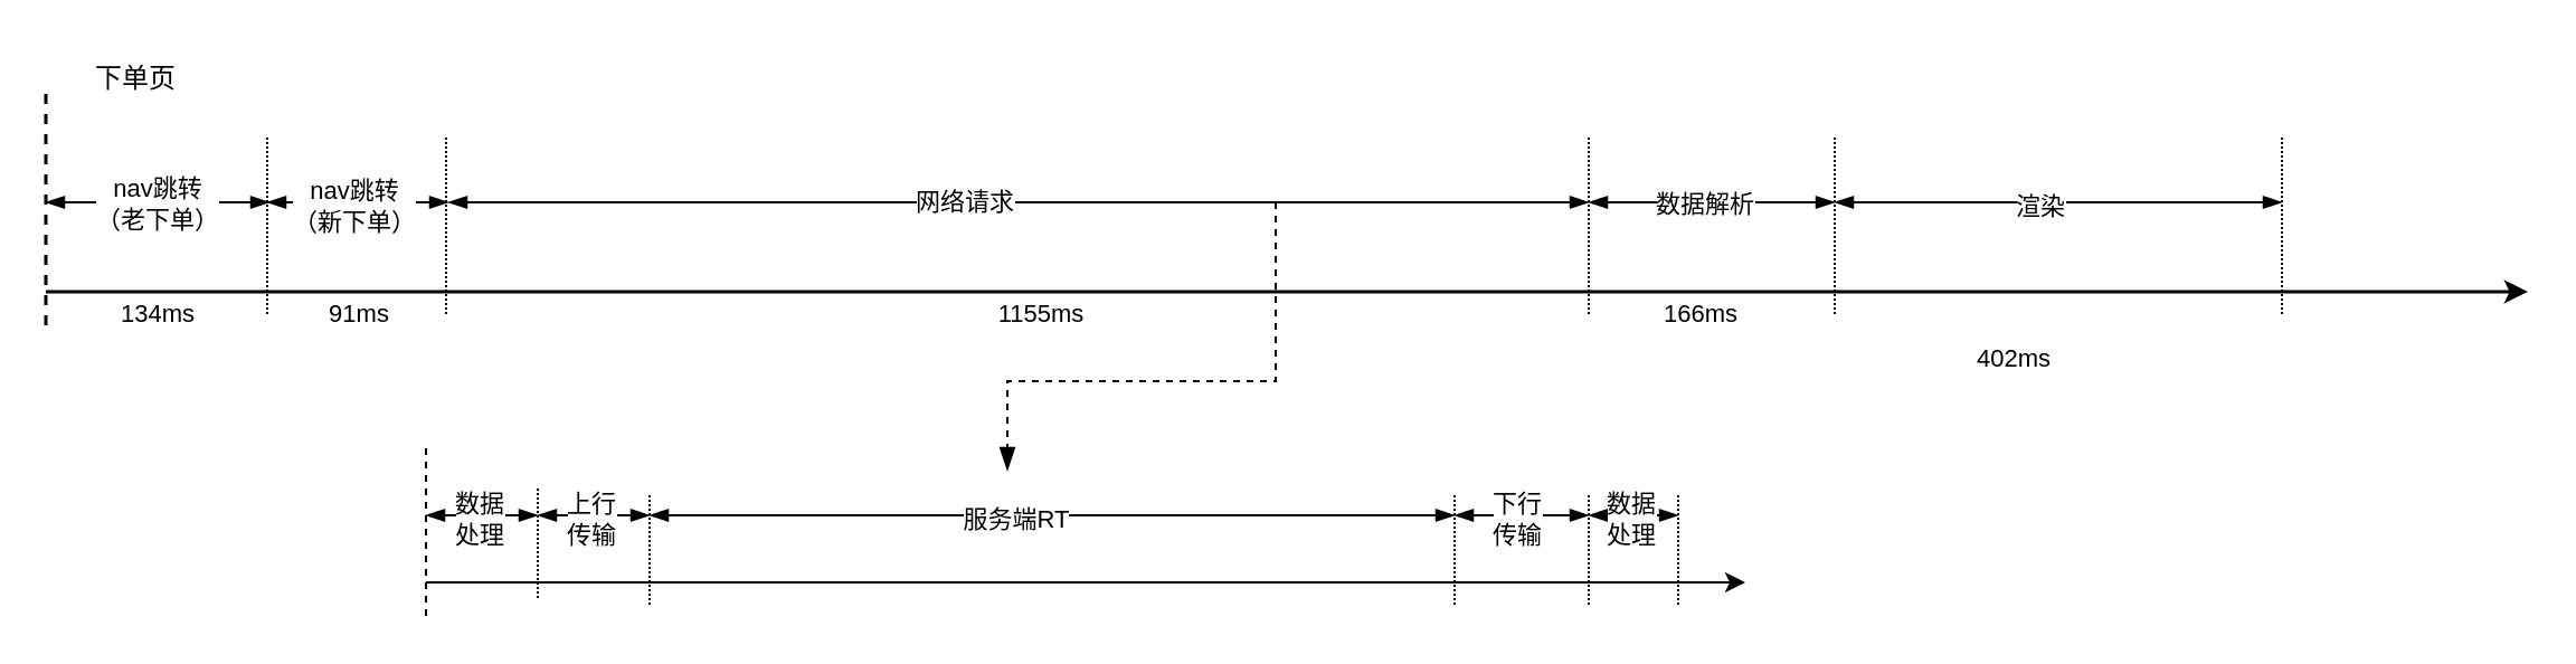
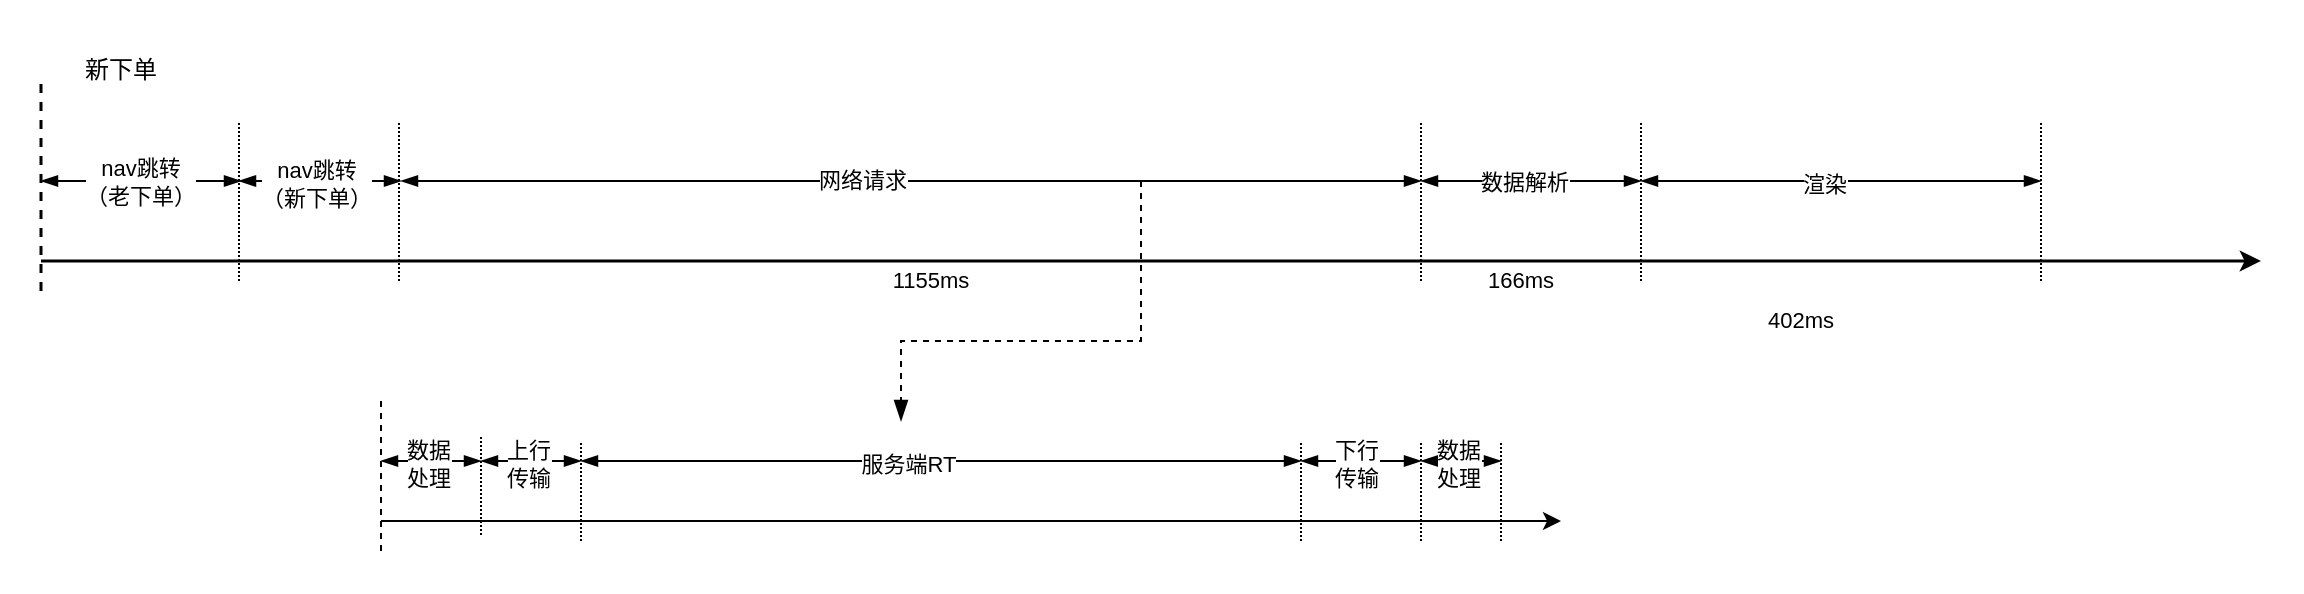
- <mxCell id="37" value="下单页" style="text;html=1;align=center;verticalAlign=middle;resizable=0;points=[];autosize=1;strokeColor=none;fillColor=none;" vertex="1" parent="1"><mxGeometry x="30" y="20" width="60" height="30" as="geometry" /></mxCell>
+ <mxCell id="37" value="新下单" style="text;html=1;align=center;verticalAlign=middle;resizable=0;points=[];autosize=1;strokeColor=none;fillColor=none;" vertex="1" parent="1"><mxGeometry x="30" y="20" width="60" height="30" as="geometry" /></mxCell>
- <mxCell id="38" value="&lt;font style=&quot;font-size: 11px;&quot;&gt;134ms&lt;/font&gt;" style="text;html=1;align=center;verticalAlign=middle;resizable=0;points=[];autosize=1;strokeColor=none;fillColor=none;" vertex="1" parent="1"><mxGeometry x="40" y="125" width="60" height="30" as="geometry" /></mxCell>
- <mxCell id="39" value="&lt;font style=&quot;font-size: 11px;&quot;&gt;91ms&lt;/font&gt;" style="text;html=1;align=center;verticalAlign=middle;resizable=0;points=[];autosize=1;strokeColor=none;fillColor=none;" vertex="1" parent="1"><mxGeometry x="135" y="125" width="50" height="30" as="geometry" /></mxCell>
